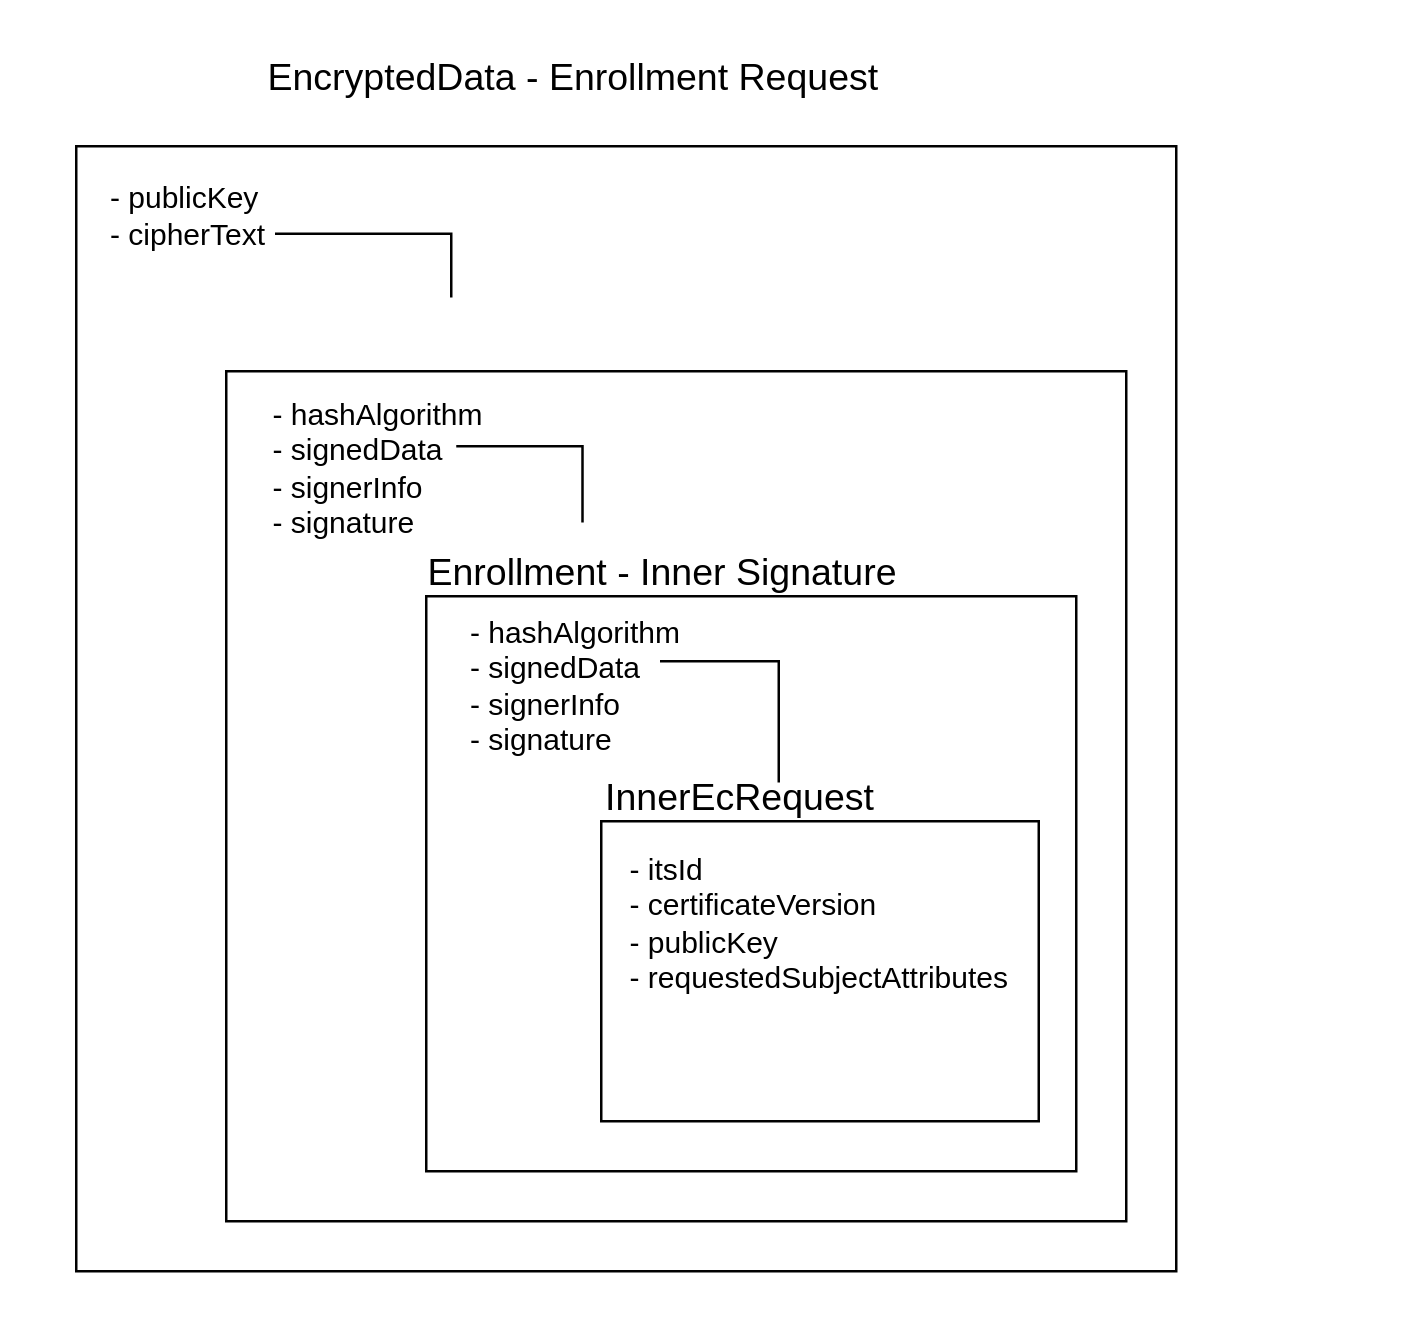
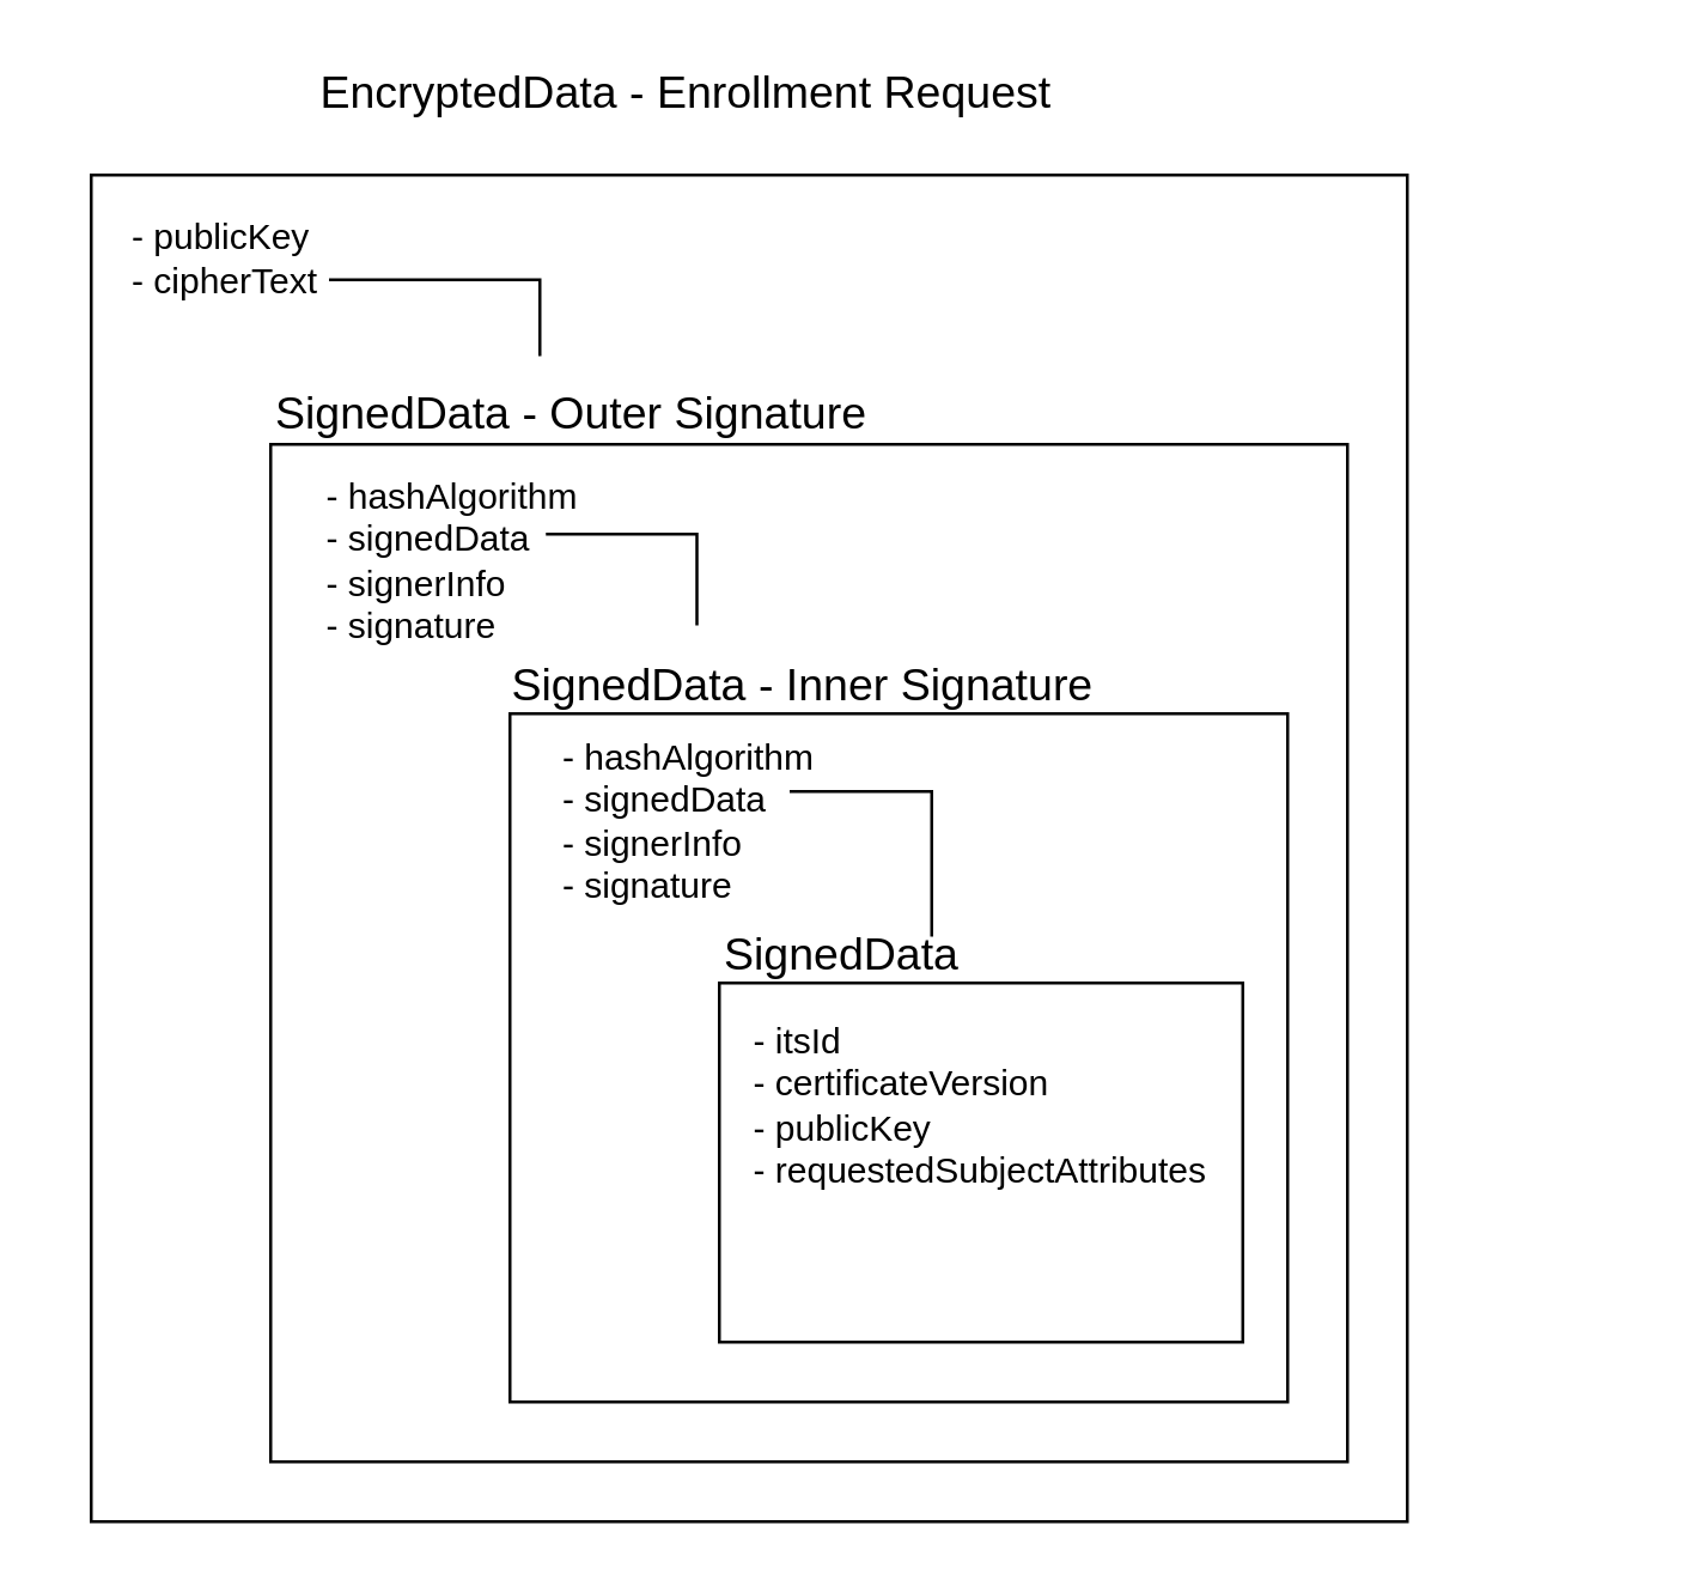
+ <mxCell id="8" value="SignedData - Outer Signature" style="text;html=1;strokeColor=none;fillColor=none;align=left;verticalAlign=middle;whiteSpace=wrap;rounded=0;fontSize=15;" parent="1" vertex="1"><mxGeometry x="90" y="127" width="300" height="20" as="geometry" /></mxCell>
- <mxCell id="7" value="Enrollment - Inner Signature" style="text;html=1;strokeColor=none;fillColor=none;align=left;verticalAlign=middle;whiteSpace=wrap;rounded=0;fontSize=15;" parent="1" vertex="1"><mxGeometry x="169" y="213" width="300" height="30" as="geometry" /></mxCell>
+ <mxCell id="7" value="SignedData - Inner Signature" style="text;html=1;strokeColor=none;fillColor=none;align=left;verticalAlign=middle;whiteSpace=wrap;rounded=0;fontSize=15;" parent="1" vertex="1"><mxGeometry x="169" y="213" width="300" height="30" as="geometry" /></mxCell>
- <mxCell id="9" value="InnerEcRequest" style="text;html=1;strokeColor=none;fillColor=none;align=left;verticalAlign=middle;whiteSpace=wrap;rounded=0;fontSize=15;" parent="1" vertex="1"><mxGeometry x="240" y="308" width="300" height="20" as="geometry" /></mxCell>
+ <mxCell id="9" value="SignedData" style="text;html=1;strokeColor=none;fillColor=none;align=left;verticalAlign=middle;whiteSpace=wrap;rounded=0;fontSize=15;" parent="1" vertex="1"><mxGeometry x="240" y="308" width="300" height="20" as="geometry" /></mxCell>
